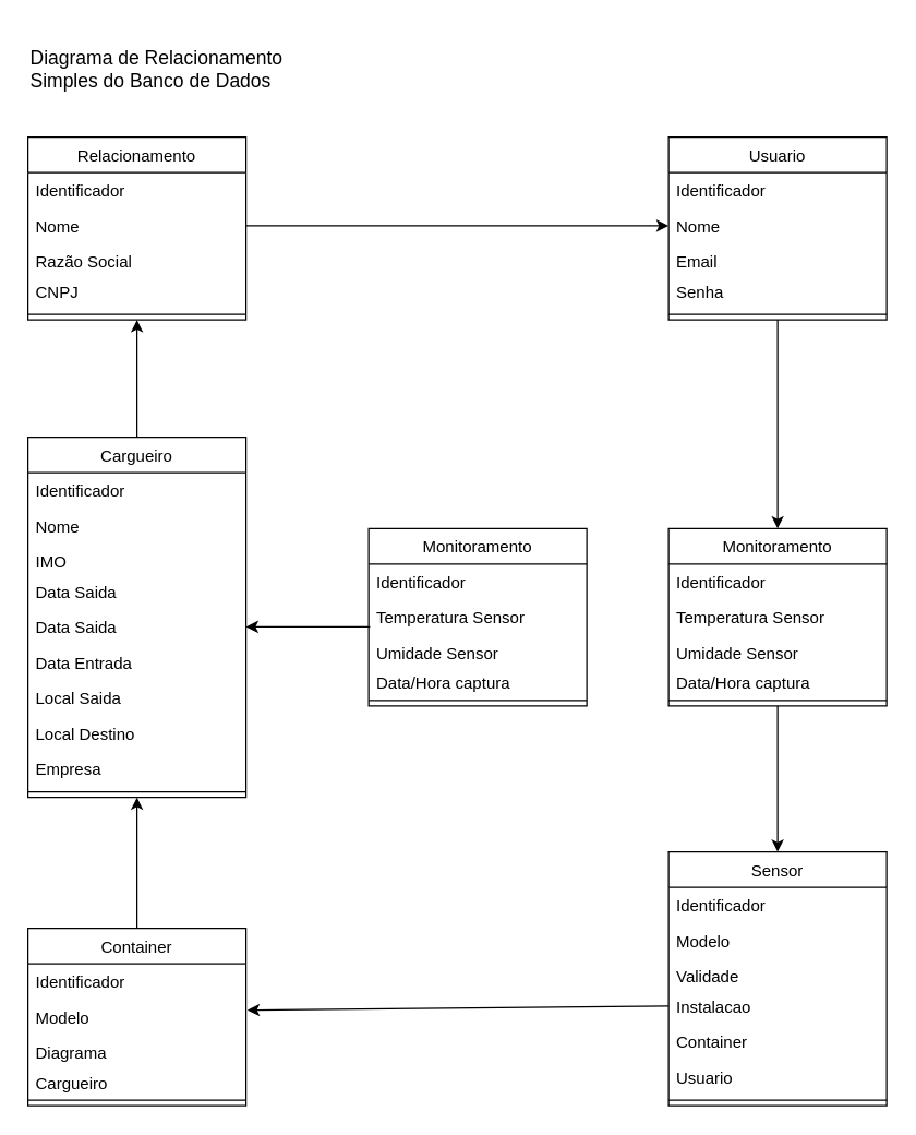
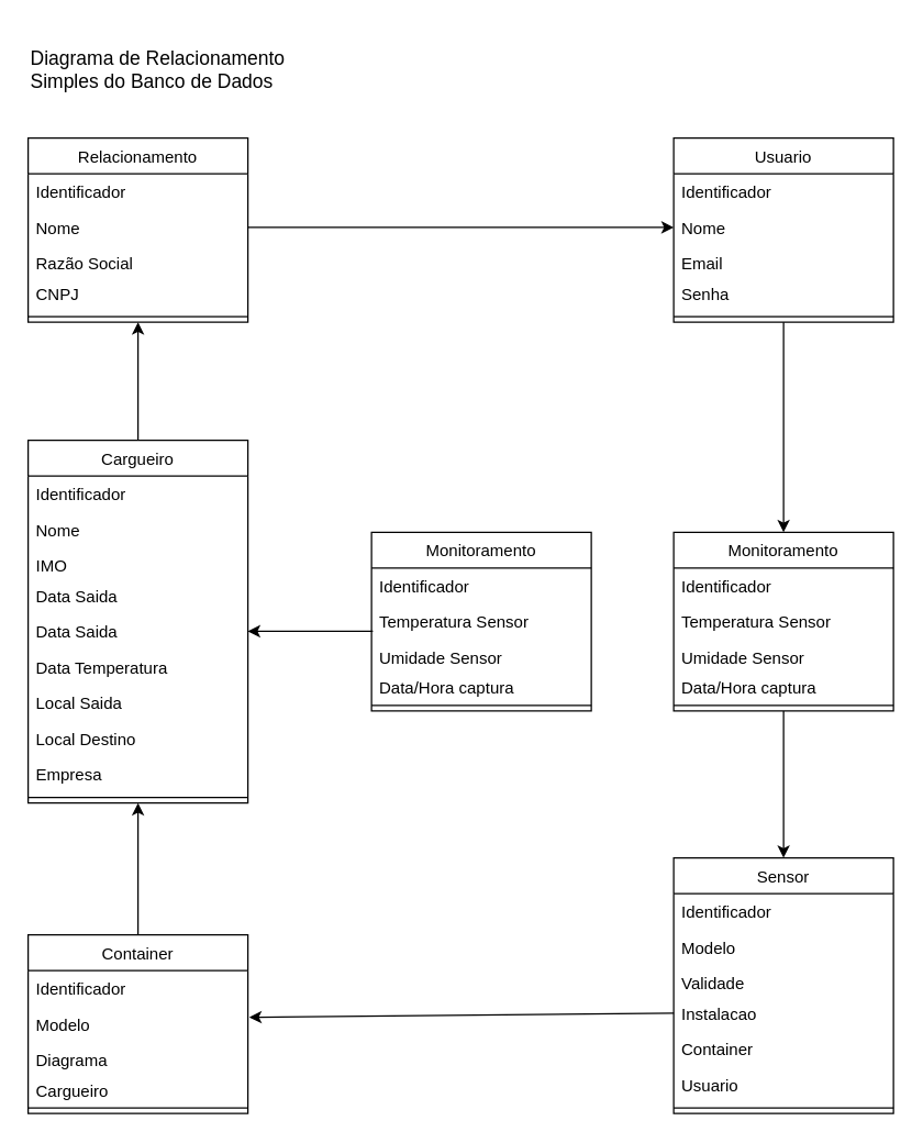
- <mxCell id="20" value="Data Entrada" style="text;align=left;verticalAlign=top;spacingLeft=4;spacingRight=4;overflow=hidden;rotatable=0;points=[[0,0.5],[1,0.5]];portConstraint=eastwest;" vertex="1" parent="14"><mxGeometry y="152" width="160" height="26" as="geometry" /></mxCell>
+ <mxCell id="20" value="Data Temperatura" style="text;align=left;verticalAlign=top;spacingLeft=4;spacingRight=4;overflow=hidden;rotatable=0;points=[[0,0.5],[1,0.5]];portConstraint=eastwest;" vertex="1" parent="14"><mxGeometry y="152" width="160" height="26" as="geometry" /></mxCell>
